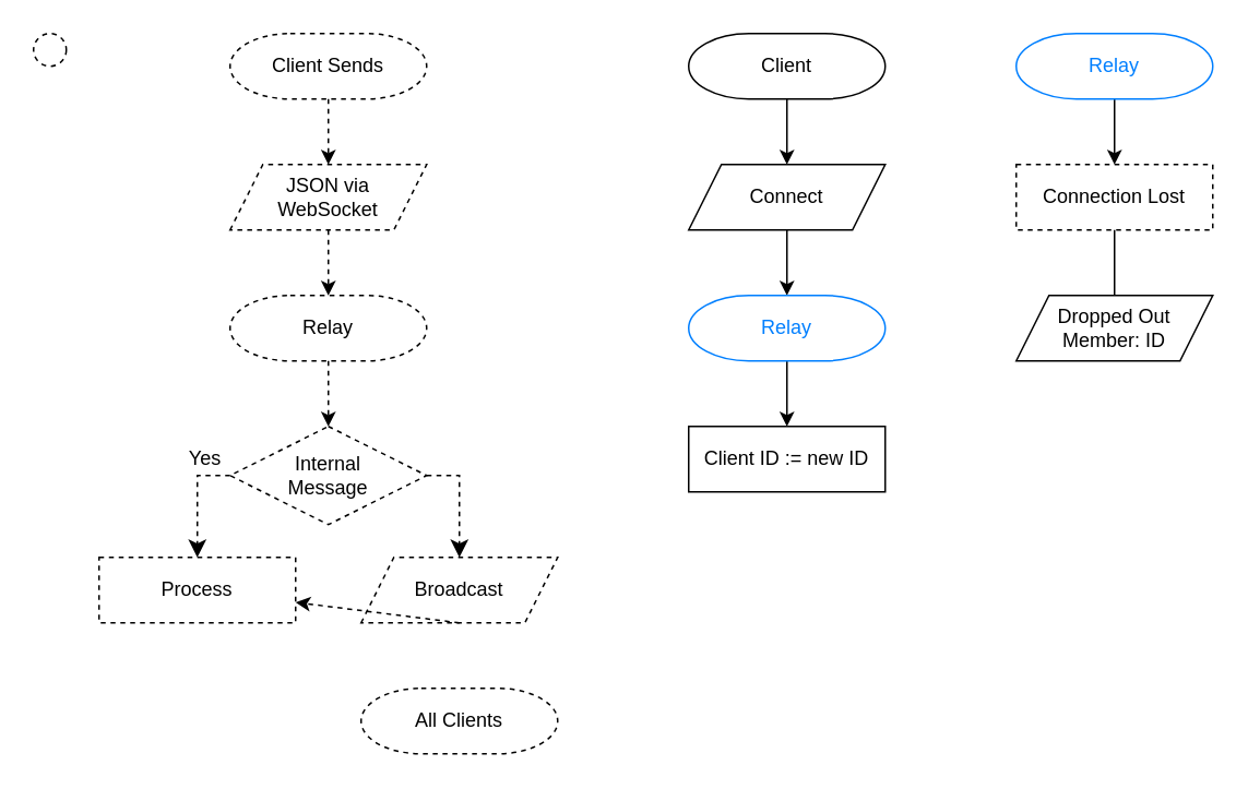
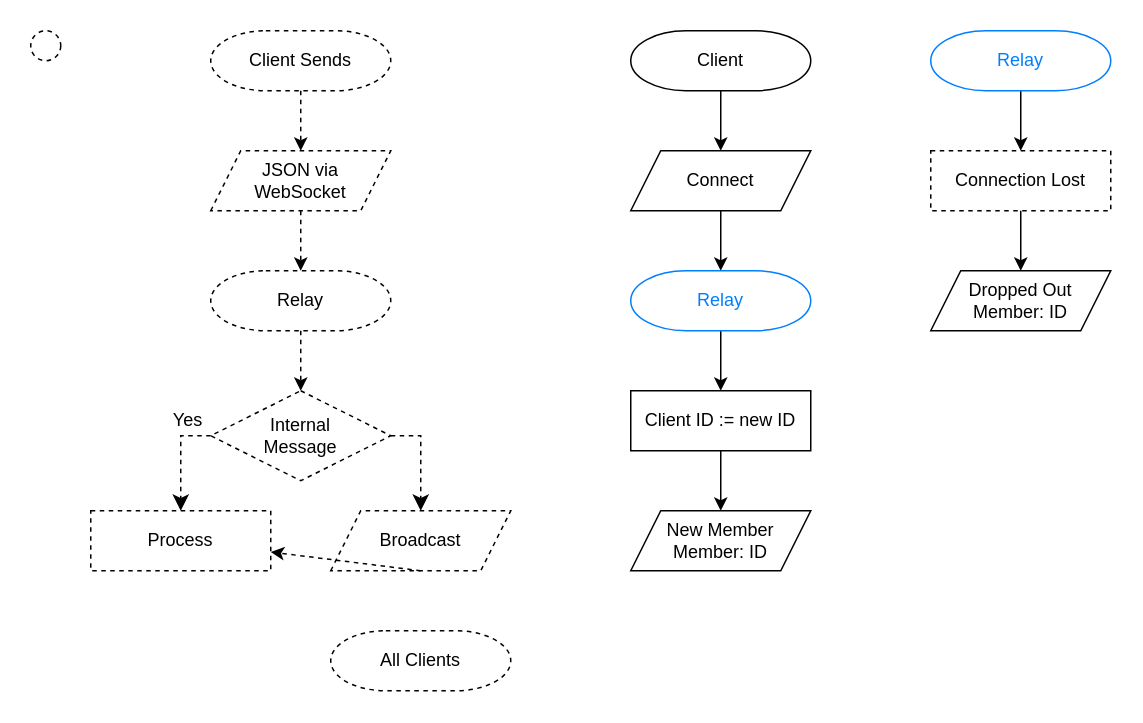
- <mxCell id="15" style="edgeStyle=none;html=1;exitX=0.5;exitY=1;exitDx=0;exitDy=0;entryX=0.5;entryY=0;entryDx=0;entryDy=0;fontColor=#007FFF;endArrow=none;" edge="1" parent="1" source="7" target="4"><mxGeometry relative="1" as="geometry"><mxPoint x="680" y="220" as="sourcePoint" /></mxGeometry></mxCell>
+ <mxCell id="15" style="edgeStyle=none;html=1;exitX=0.5;exitY=1;exitDx=0;exitDy=0;entryX=0.5;entryY=0;entryDx=0;entryDy=0;fontColor=#007FFF;" edge="1" parent="1" source="7" target="4"><mxGeometry relative="1" as="geometry"><mxPoint x="680" y="220" as="sourcePoint" /></mxGeometry></mxCell>
+ <mxCell id="14" style="edgeStyle=none;html=1;exitX=0.5;exitY=1;exitDx=0;exitDy=0;entryX=0.5;entryY=0;entryDx=0;entryDy=0;fontColor=#007FFF;" edge="1" parent="1" source="12" target="9"><mxGeometry relative="1" as="geometry"><mxPoint x="480" y="380" as="sourcePoint" /></mxGeometry></mxCell>
+ <mxCell id="9" value="New Member&lt;br&gt;Member: ID" style="shape=parallelogram;perimeter=parallelogramPerimeter;whiteSpace=wrap;html=1;fixedSize=1;fillColor=none;" vertex="1" parent="1"><mxGeometry x="420" y="340" width="120" height="40" as="geometry" /></mxCell>
